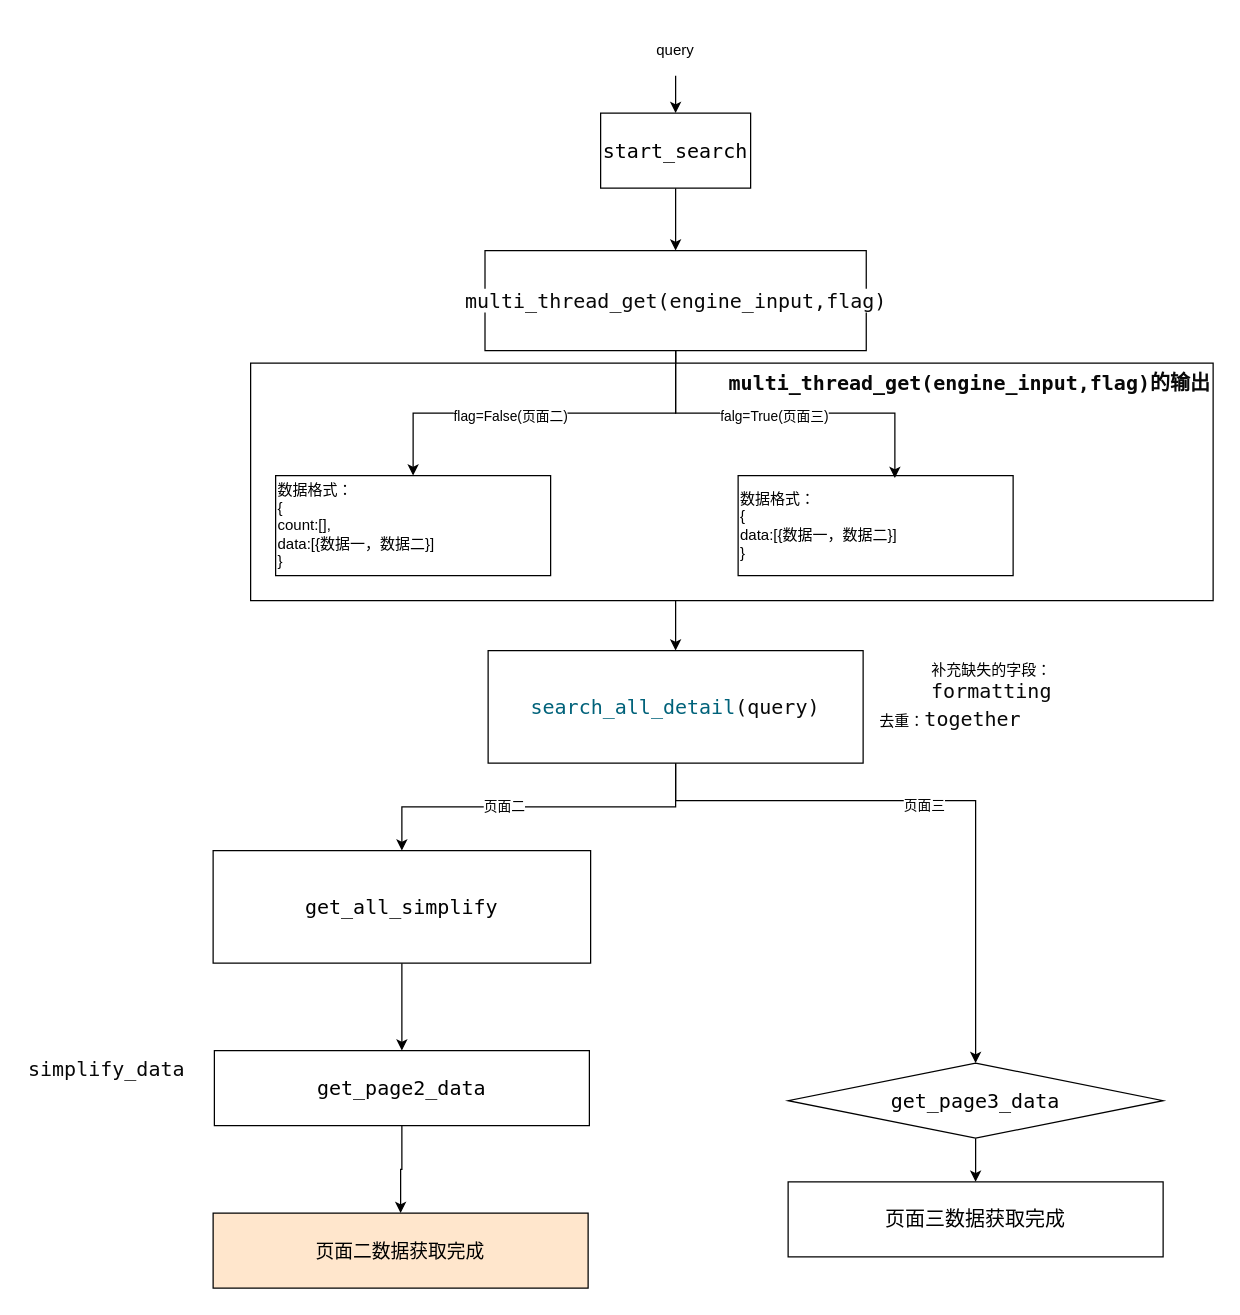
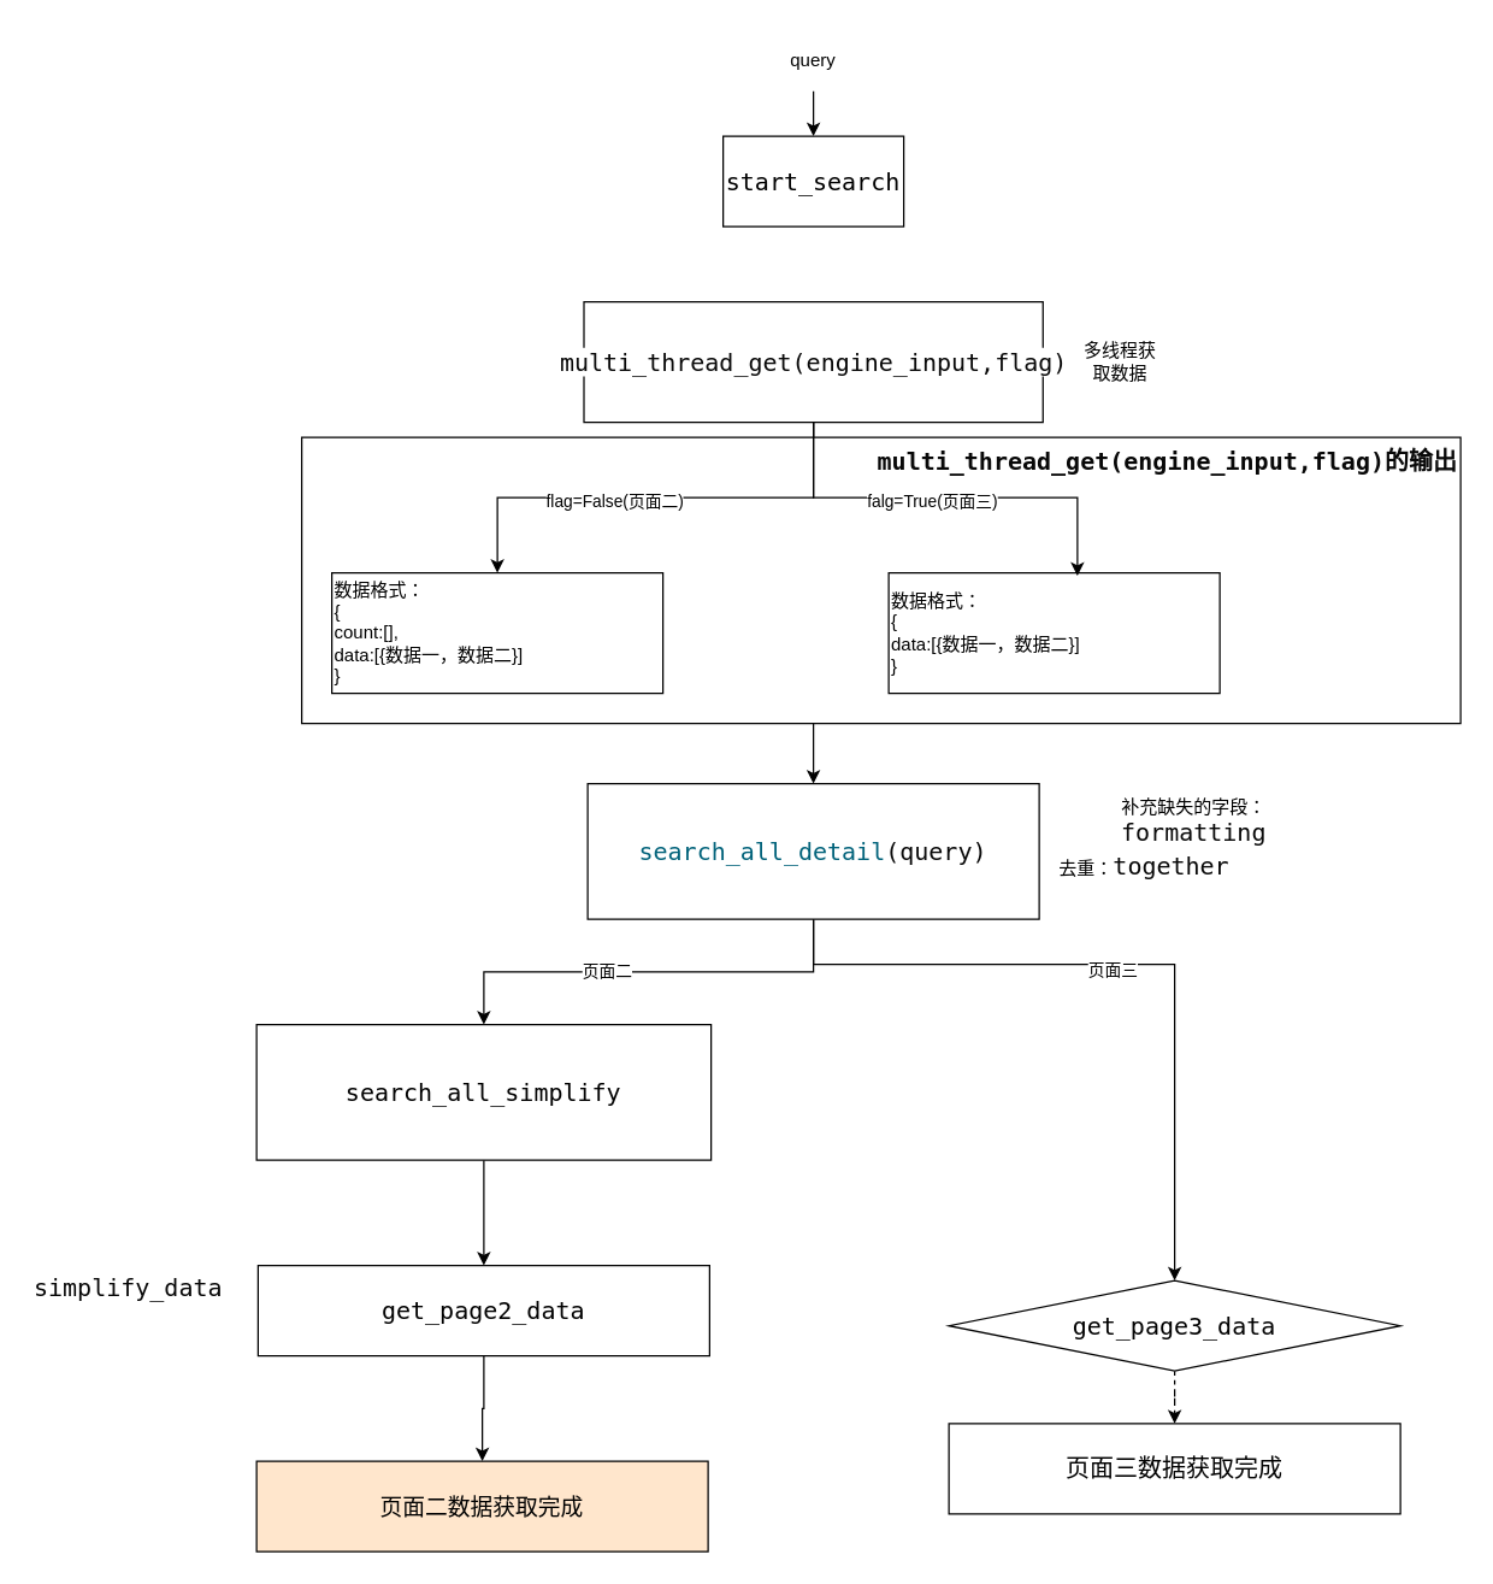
- <mxCell id="4" style="edgeStyle=orthogonalEdgeStyle;rounded=0;orthogonalLoop=1;jettySize=auto;html=1;exitX=0.5;exitY=1;exitDx=0;exitDy=0;entryX=0.5;entryY=0;entryDx=0;entryDy=0;" parent="1" source="5" target="10" edge="1"><mxGeometry relative="1" as="geometry" /></mxCell>
+ <mxCell id="11" value="多线程获取数据" style="text;html=1;align=center;verticalAlign=middle;whiteSpace=wrap;rounded=0;" parent="1" vertex="1"><mxGeometry x="714" y="225" width="60" height="30" as="geometry" /></mxCell>
- <mxCell id="24" value="&lt;div style=&quot;background-color: rgb(255, 255, 255); font-family: &amp;quot;JetBrains Mono&amp;quot;, monospace; font-size: 12pt; white-space: pre;&quot;&gt;get_all_simplify&lt;/div&gt;" style="rounded=0;whiteSpace=wrap;html=1;" parent="1" vertex="1"><mxGeometry x="170" y="680" width="302" height="90" as="geometry" /></mxCell>
+ <mxCell id="24" value="&lt;div style=&quot;background-color: rgb(255, 255, 255); font-family: &amp;quot;JetBrains Mono&amp;quot;, monospace; font-size: 12pt; white-space: pre;&quot;&gt;search_all_simplify&lt;/div&gt;" style="rounded=0;whiteSpace=wrap;html=1;" parent="1" vertex="1"><mxGeometry x="170" y="680" width="302" height="90" as="geometry" /></mxCell>
- <mxCell id="29" style="edgeStyle=orthogonalEdgeStyle;rounded=0;orthogonalLoop=1;jettySize=auto;html=1;" parent="1" source="30" target="31" edge="1"><mxGeometry relative="1" as="geometry" /></mxCell>
+ <mxCell id="29" style="edgeStyle=orthogonalEdgeStyle;rounded=0;orthogonalLoop=1;jettySize=auto;html=1;dashed=1;" parent="1" source="30" target="31" edge="1"><mxGeometry relative="1" as="geometry" /></mxCell>
